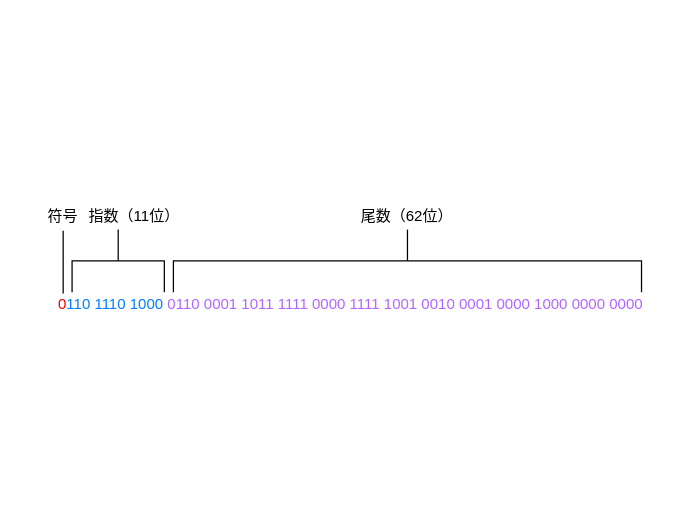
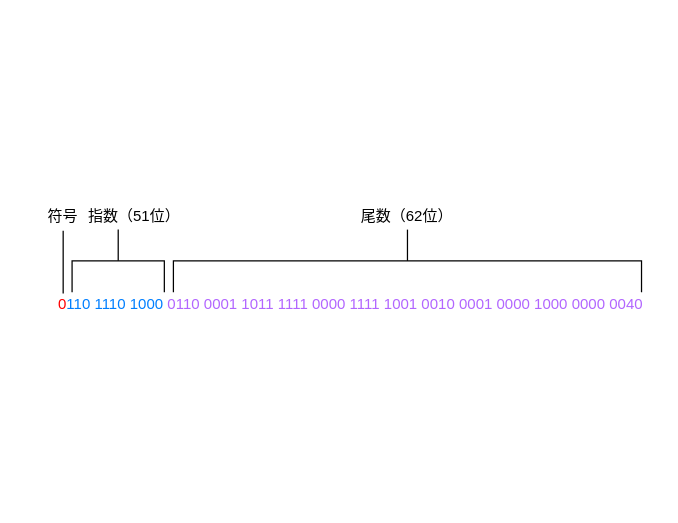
- <mxCell id="6" value="指数（11位）" style="text;strokeColor=none;align=center;fillColor=none;html=1;verticalAlign=middle;whiteSpace=wrap;rounded=0;" parent="1" vertex="1"><mxGeometry x="64" y="158" width="86" height="30" as="geometry" /></mxCell>
+ <mxCell id="6" value="指数（51位）" style="text;strokeColor=none;align=center;fillColor=none;html=1;verticalAlign=middle;whiteSpace=wrap;rounded=0;" parent="1" vertex="1"><mxGeometry x="64" y="158" width="86" height="30" as="geometry" /></mxCell>
- <mxCell id="2" value="&lt;font color=&quot;#ff0000&quot;&gt;0&lt;/font&gt;&lt;font color=&quot;#007fff&quot;&gt;110 1110 1000&lt;/font&gt;&lt;font color=&quot;#000000&quot;&gt; &lt;/font&gt;&lt;font color=&quot;#b266ff&quot;&gt;0110 0001 1011 1111 0000 1111 1001 0010 0001 0000 1000 0000 0000&lt;/font&gt;" style="text;strokeColor=none;align=center;fillColor=none;html=1;verticalAlign=middle;whiteSpace=wrap;rounded=0;fontColor=#f01414;" parent="1" vertex="1"><mxGeometry x="40" y="228" width="480" height="30" as="geometry" /></mxCell>
+ <mxCell id="2" value="&lt;font color=&quot;#ff0000&quot;&gt;0&lt;/font&gt;&lt;font color=&quot;#007fff&quot;&gt;110 1110 1000&lt;/font&gt;&lt;font color=&quot;#000000&quot;&gt; &lt;/font&gt;&lt;font color=&quot;#b266ff&quot;&gt;0110 0001 1011 1111 0000 1111 1001 0010 0001 0000 1000 0000 0040&lt;/font&gt;" style="text;strokeColor=none;align=center;fillColor=none;html=1;verticalAlign=middle;whiteSpace=wrap;rounded=0;fontColor=#f01414;" parent="1" vertex="1"><mxGeometry x="40" y="228" width="480" height="30" as="geometry" /></mxCell>
